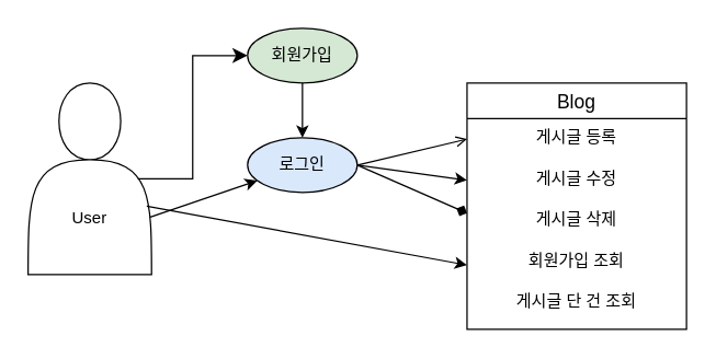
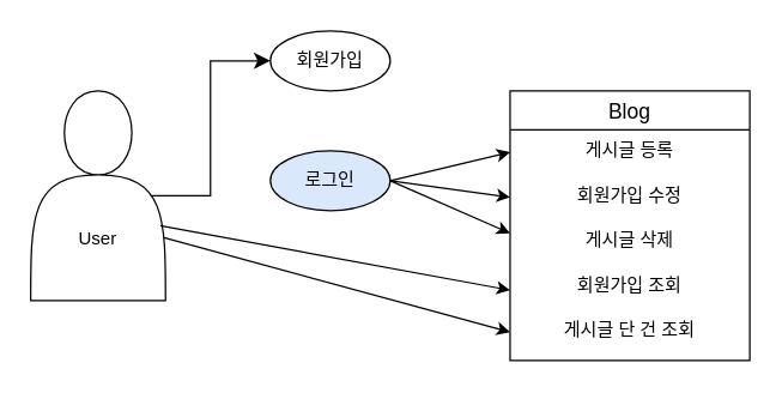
- <mxCell id="9" value="회원가입" style="ellipse;whiteSpace=wrap;html=1;align=center;fillColor=#d5e8d4;" vertex="1" parent="1"><mxGeometry x="180" y="20" width="80" height="40" as="geometry" /></mxCell>
+ <mxCell id="9" value="회원가입" style="ellipse;whiteSpace=wrap;html=1;align=center;" vertex="1" parent="1"><mxGeometry x="180" y="20" width="80" height="40" as="geometry" /></mxCell>
- <mxCell id="14" value="" style="endArrow=classic;html=1;rounded=0;exitX=0.5;exitY=1;exitDx=0;exitDy=0;entryX=0.5;entryY=0;entryDx=0;entryDy=0;" edge="1" parent="1" source="9" target="13"><mxGeometry width="50" height="50" relative="1" as="geometry"><mxPoint x="270" y="240" as="sourcePoint" /><mxPoint x="320" y="190" as="targetPoint" /></mxGeometry></mxCell>
- <mxCell id="15" value="" style="endArrow=open;html=1;rounded=0;exitX=1;exitY=0.5;exitDx=0;exitDy=0;entryX=0;entryY=0.5;entryDx=0;entryDy=0;" edge="1" parent="1" source="13" target="4"><mxGeometry width="50" height="50" relative="1" as="geometry"><mxPoint x="230" y="70" as="sourcePoint" /><mxPoint x="230" y="110" as="targetPoint" /></mxGeometry></mxCell>
+ <mxCell id="15" value="" style="endArrow=classic;html=1;rounded=0;exitX=1;exitY=0.5;exitDx=0;exitDy=0;entryX=0;entryY=0.5;entryDx=0;entryDy=0;" edge="1" parent="1" source="13" target="4"><mxGeometry width="50" height="50" relative="1" as="geometry"><mxPoint x="230" y="70" as="sourcePoint" /><mxPoint x="230" y="110" as="targetPoint" /></mxGeometry></mxCell>
- <mxCell id="5" value="&lt;div style=&quot;&quot;&gt;&lt;span style=&quot;background-color: initial;&quot;&gt;게시글 수정&lt;/span&gt;&lt;/div&gt;" style="text;strokeColor=none;fillColor=none;spacingLeft=4;spacingRight=4;overflow=hidden;rotatable=0;points=[[0,0.5],[1,0.5]];portConstraint=eastwest;fontSize=12;whiteSpace=wrap;html=1;align=center;" vertex="1" parent="3"><mxGeometry y="56" width="160" height="30" as="geometry" /></mxCell>
+ <mxCell id="5" value="&lt;div style=&quot;&quot;&gt;&lt;span style=&quot;background-color: initial;&quot;&gt;회원가입 수정&lt;/span&gt;&lt;/div&gt;" style="text;strokeColor=none;fillColor=none;spacingLeft=4;spacingRight=4;overflow=hidden;rotatable=0;points=[[0,0.5],[1,0.5]];portConstraint=eastwest;fontSize=12;whiteSpace=wrap;html=1;align=center;" vertex="1" parent="3"><mxGeometry y="56" width="160" height="30" as="geometry" /></mxCell>
- <mxCell id="11" value="" style="endArrow=classic;html=1;rounded=0;exitX=0.989;exitY=0.7;exitDx=0;exitDy=0;exitPerimeter=0;" edge="1" parent="1" source="2" target="13"><mxGeometry width="50" height="50" relative="1" as="geometry"><mxPoint x="270" y="240" as="sourcePoint" /><mxPoint x="320" y="190" as="targetPoint" /></mxGeometry></mxCell>
+ <mxCell id="11" value="" style="endArrow=classic;html=1;rounded=0;exitX=0.989;exitY=0.7;exitDx=0;exitDy=0;exitPerimeter=0;entryX=0;entryY=0.5;entryDx=0;entryDy=0;" edge="1" parent="1" source="2" target="8"><mxGeometry width="50" height="50" relative="1" as="geometry"><mxPoint x="270" y="240" as="sourcePoint" /><mxPoint x="320" y="190" as="targetPoint" /></mxGeometry></mxCell>
- <mxCell id="17" value="" style="endArrow=diamond;html=1;rounded=0;exitX=1;exitY=0.5;exitDx=0;exitDy=0;entryX=0;entryY=0.096;entryDx=0;entryDy=0;entryPerimeter=0;" edge="1" parent="1" source="13" target="6"><mxGeometry width="50" height="50" relative="1" as="geometry"><mxPoint x="260" y="140" as="sourcePoint" /><mxPoint x="340" y="151" as="targetPoint" /></mxGeometry></mxCell>
+ <mxCell id="17" value="" style="endArrow=classic;html=1;rounded=0;exitX=1;exitY=0.5;exitDx=0;exitDy=0;entryX=0;entryY=0.096;entryDx=0;entryDy=0;entryPerimeter=0;" edge="1" parent="1" source="13" target="6"><mxGeometry width="50" height="50" relative="1" as="geometry"><mxPoint x="260" y="140" as="sourcePoint" /><mxPoint x="340" y="151" as="targetPoint" /></mxGeometry></mxCell>
